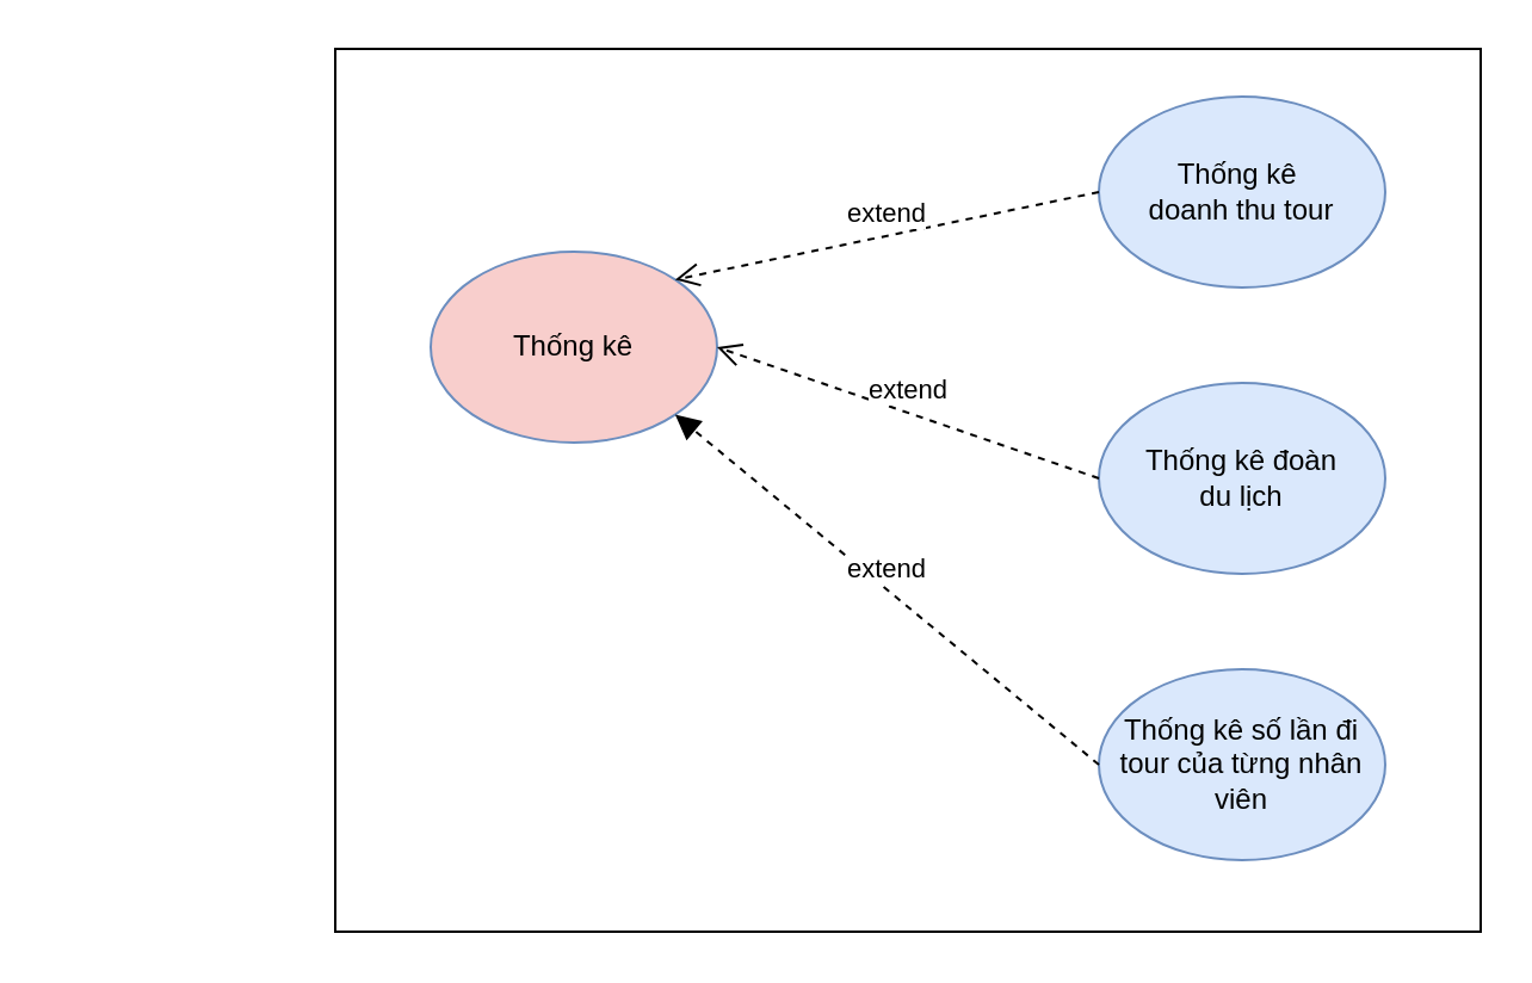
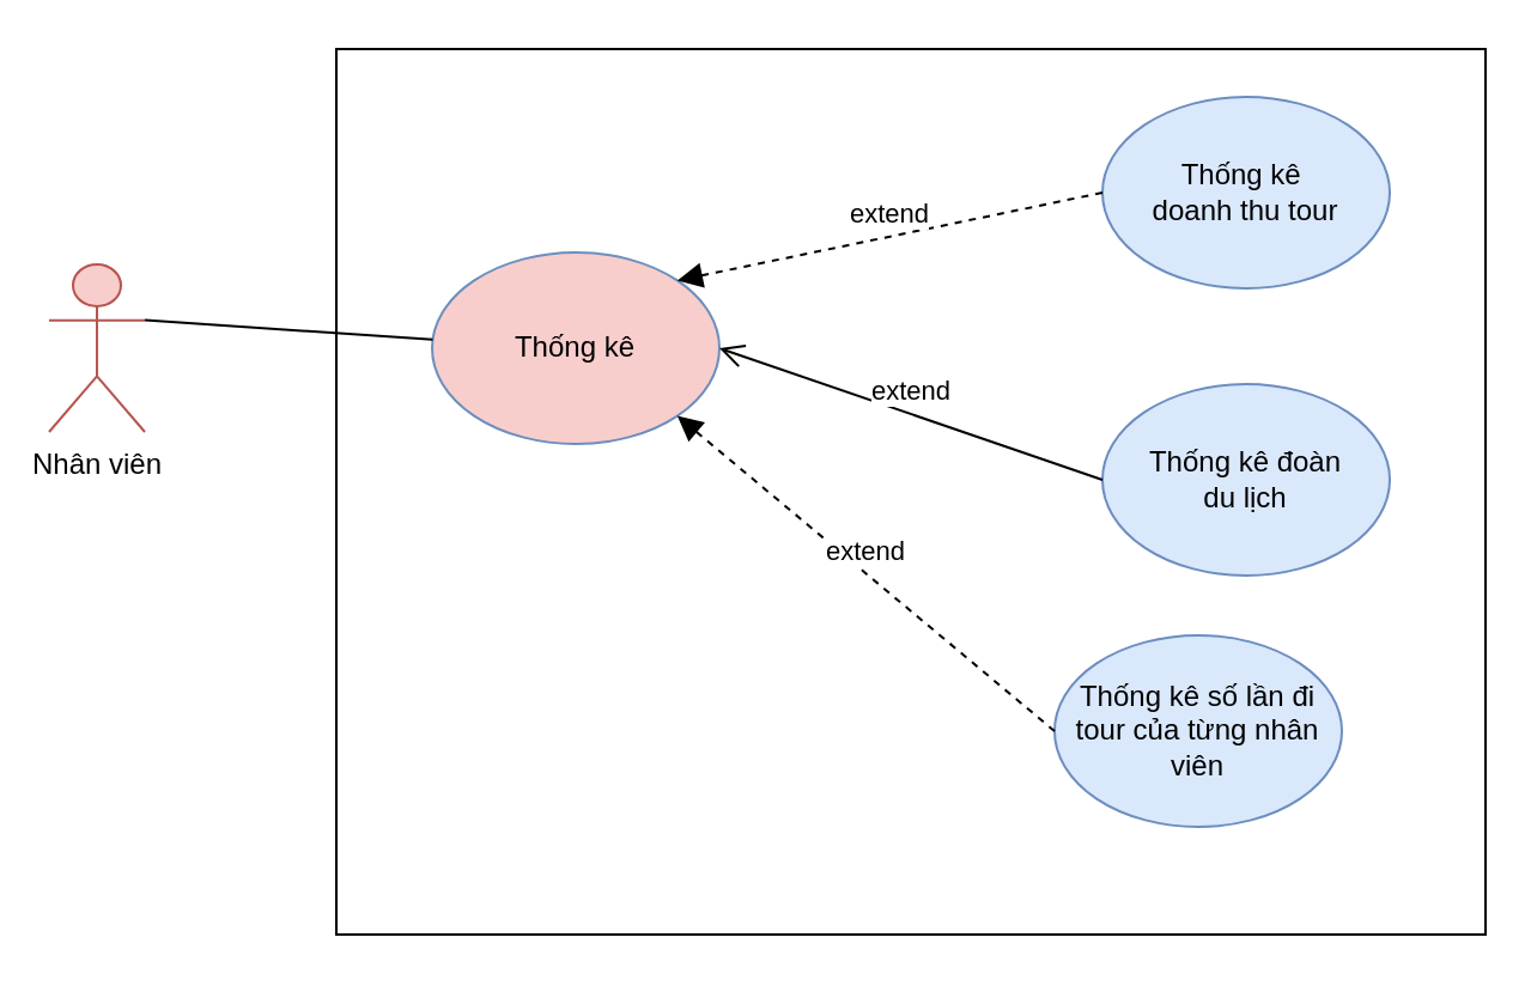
- <mxCell id="9" value="extend" style="html=1;verticalAlign=bottom;endArrow=open;dashed=1;endSize=8;exitX=0;exitY=0.5;exitDx=0;exitDy=0;entryX=1;entryY=0;entryDx=0;entryDy=0;" parent="1" source="5" target="4" edge="1"><mxGeometry relative="1" as="geometry"><mxPoint x="390" y="130" as="sourcePoint" /><mxPoint x="310" y="130" as="targetPoint" /></mxGeometry></mxCell>
+ <mxCell id="9" value="extend" style="html=1;verticalAlign=bottom;endArrow=block;dashed=1;endSize=8;exitX=0;exitY=0.5;exitDx=0;exitDy=0;entryX=1;entryY=0;entryDx=0;entryDy=0;" parent="1" source="5" target="4" edge="1"><mxGeometry relative="1" as="geometry"><mxPoint x="390" y="130" as="sourcePoint" /><mxPoint x="310" y="130" as="targetPoint" /></mxGeometry></mxCell>
+ <mxCell id="8" value="" style="endArrow=none;html=1;exitX=1;exitY=0.333;exitDx=0;exitDy=0;exitPerimeter=0;" parent="1" source="3" target="4" edge="1"><mxGeometry width="50" height="50" relative="1" as="geometry"><mxPoint x="60" y="140" as="sourcePoint" /><mxPoint x="110" y="90" as="targetPoint" /></mxGeometry></mxCell>
+ <mxCell id="3" value="Nhân viên" style="shape=umlActor;verticalLabelPosition=bottom;verticalAlign=top;html=1;outlineConnect=0;fillColor=#f8cecc;strokeColor=#b85450;" parent="1" vertex="1"><mxGeometry x="20" y="110" width="40" height="70" as="geometry" /></mxCell>
- <mxCell id="10" value="extend" style="html=1;verticalAlign=bottom;endArrow=open;dashed=1;endSize=8;exitX=0;exitY=0.5;exitDx=0;exitDy=0;entryX=1;entryY=0.5;entryDx=0;entryDy=0;" parent="1" source="6" target="4" edge="1"><mxGeometry relative="1" as="geometry"><mxPoint x="470" y="90" as="sourcePoint" /><mxPoint x="292.426" y="126.716" as="targetPoint" /></mxGeometry></mxCell>
+ <mxCell id="10" value="extend" style="html=1;verticalAlign=bottom;endArrow=open;dashed=0;endSize=8;exitX=0;exitY=0.5;exitDx=0;exitDy=0;entryX=1;entryY=0.5;entryDx=0;entryDy=0;" parent="1" source="6" target="4" edge="1"><mxGeometry relative="1" as="geometry"><mxPoint x="470" y="90" as="sourcePoint" /><mxPoint x="292.426" y="126.716" as="targetPoint" /></mxGeometry></mxCell>
- <mxCell id="7" value="Thống kê số lần đi tour của từng nhân viên" style="ellipse;whiteSpace=wrap;html=1;fillColor=#dae8fc;strokeColor=#6c8ebf;" parent="1" vertex="1"><mxGeometry x="460" y="280" width="120" height="80" as="geometry" /></mxCell>
+ <mxCell id="7" value="Thống kê số lần đi tour của từng nhân viên" style="ellipse;whiteSpace=wrap;html=1;fillColor=#dae8fc;strokeColor=#6c8ebf;" parent="1" vertex="1"><mxGeometry x="440" y="265" width="120" height="80" as="geometry" /></mxCell>
